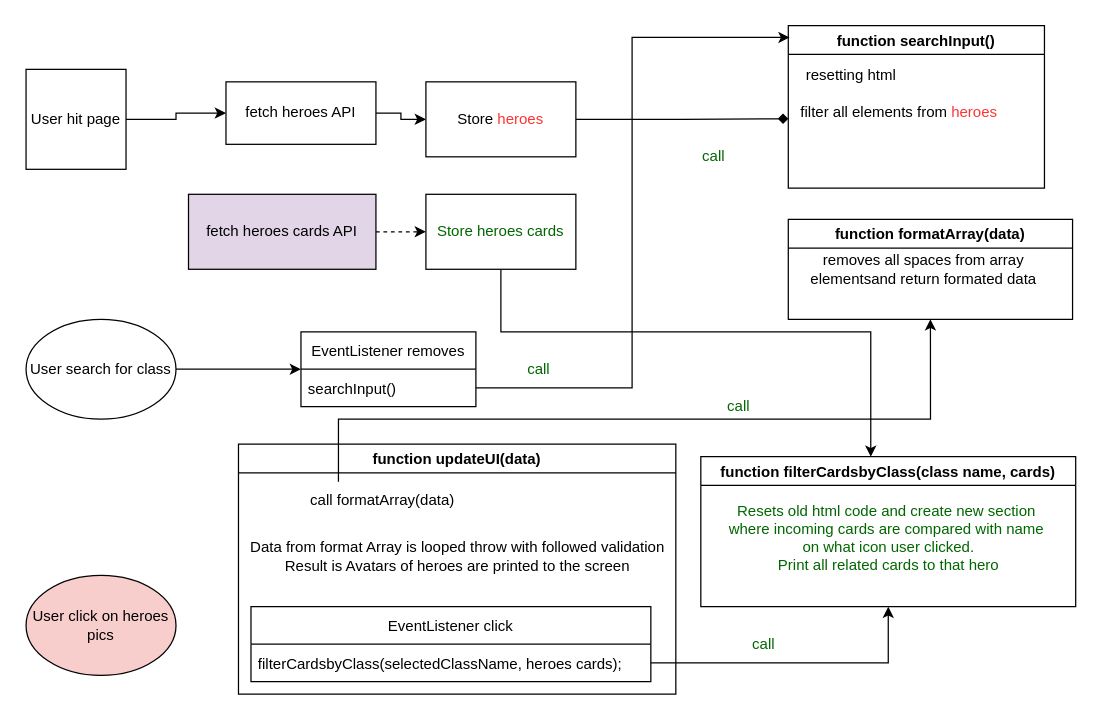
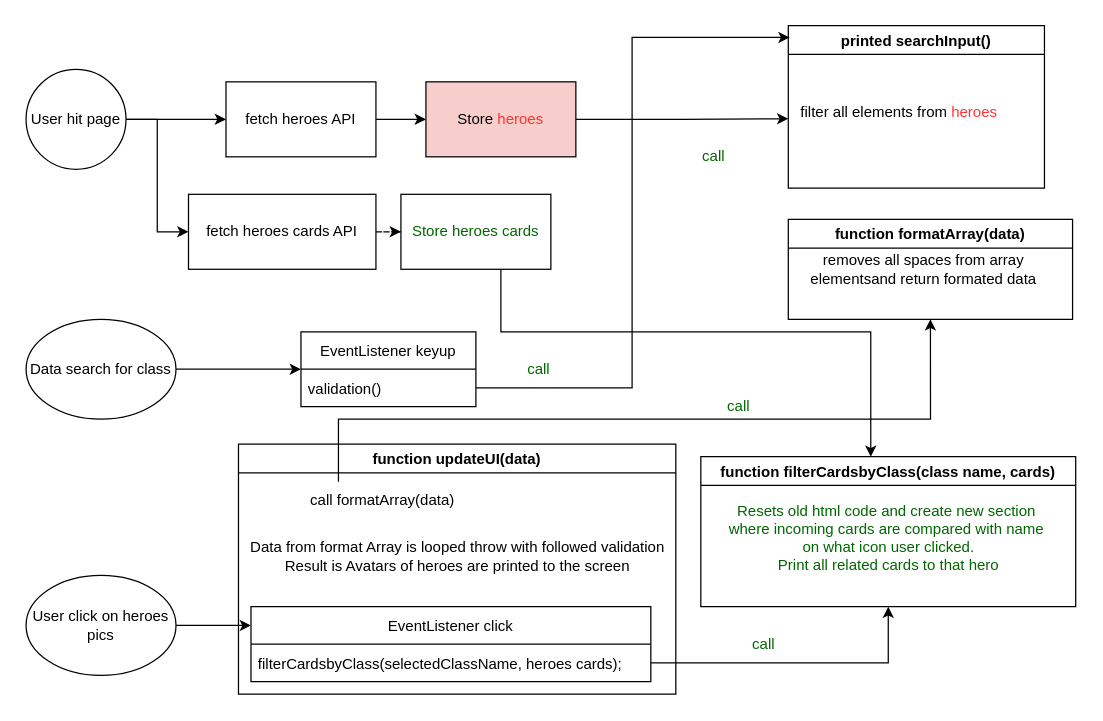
- <mxCell id="14" value="function searchInput()" style="swimlane;" vertex="1" parent="1"><mxGeometry x="630" y="20" width="205" height="130" as="geometry" /></mxCell>
+ <mxCell id="14" value="printed searchInput()" style="swimlane;" vertex="1" parent="1"><mxGeometry x="630" y="20" width="205" height="130" as="geometry" /></mxCell>
- <mxCell id="15" value="resetting html" style="text;html=1;align=center;verticalAlign=middle;resizable=0;points=[];autosize=1;strokeColor=none;fillColor=none;" vertex="1" parent="14"><mxGeometry y="25" width="100" height="30" as="geometry" /></mxCell>
- <mxCell id="3" value="fetch heroes API" style="rounded=0;whiteSpace=wrap;html=1;" vertex="1" parent="1"><mxGeometry x="180" y="65" width="120" height="50" as="geometry" /></mxCell>
+ <mxCell id="3" value="fetch heroes API" style="rounded=0;whiteSpace=wrap;html=1;" vertex="1" parent="1"><mxGeometry x="180" y="65" width="120" height="60" as="geometry" /></mxCell>
- <mxCell id="27" value="User hit page" style="whiteSpace=wrap;html=1;aspect=fixed;rounded=0;" vertex="1" parent="1"><mxGeometry y="55" width="80" height="80" as="geometry" x="20" /></mxCell>
+ <mxCell id="27" value="User hit page" style="ellipse;whiteSpace=wrap;html=1;aspect=fixed;" vertex="1" parent="1"><mxGeometry y="55" width="80" height="80" as="geometry" x="20" /></mxCell>
- <mxCell id="5" value="Store &lt;font color=&quot;#ff3333&quot;&gt;heroes&lt;/font&gt;" style="rounded=0;whiteSpace=wrap;html=1;" vertex="1" parent="1"><mxGeometry x="340" y="65" width="120" height="60" as="geometry" /></mxCell>
+ <mxCell id="5" value="Store &lt;font color=&quot;#ff3333&quot;&gt;heroes&lt;/font&gt;" style="rounded=0;whiteSpace=wrap;html=1;fillColor=#f8cecc;" vertex="1" parent="1"><mxGeometry x="340" y="65" width="120" height="60" as="geometry" /></mxCell>
- <mxCell id="4" style="edgeStyle=orthogonalEdgeStyle;rounded=0;orthogonalLoop=1;jettySize=auto;html=1;entryX=0;entryY=0.65;entryDx=0;entryDy=0;entryPerimeter=0;endArrow=diamond;" edge="1" parent="1" source="5" target="16"><mxGeometry relative="1" as="geometry" /></mxCell>
+ <mxCell id="4" style="edgeStyle=orthogonalEdgeStyle;rounded=0;orthogonalLoop=1;jettySize=auto;html=1;entryX=0;entryY=0.65;entryDx=0;entryDy=0;entryPerimeter=0;" edge="1" parent="1" source="5" target="16"><mxGeometry relative="1" as="geometry" /></mxCell>
+ <mxCell id="26" style="edgeStyle=orthogonalEdgeStyle;rounded=0;orthogonalLoop=1;jettySize=auto;html=1;entryX=0;entryY=0.5;entryDx=0;entryDy=0;" edge="1" parent="1" source="27" target="7"><mxGeometry relative="1" as="geometry" /></mxCell>
- <mxCell id="7" value="fetch heroes cards API" style="rounded=0;whiteSpace=wrap;html=1;fillColor=#e1d5e7;" vertex="1" parent="1"><mxGeometry x="150" y="155" width="150" height="60" as="geometry" /></mxCell>
+ <mxCell id="7" value="fetch heroes cards API" style="rounded=0;whiteSpace=wrap;html=1;" vertex="1" parent="1"><mxGeometry x="150" y="155" width="150" height="60" as="geometry" /></mxCell>
- <mxCell id="9" value="&lt;font color=&quot;#006600&quot;&gt;Store heroes cards&lt;/font&gt;" style="rounded=0;whiteSpace=wrap;html=1;" vertex="1" parent="1"><mxGeometry x="340" y="155" width="120" height="60" as="geometry" /></mxCell>
+ <mxCell id="9" value="&lt;font color=&quot;#006600&quot;&gt;Store heroes cards&lt;/font&gt;" style="rounded=0;whiteSpace=wrap;html=1;" vertex="1" parent="1"><mxGeometry x="320" y="155" width="120" height="60" as="geometry" /></mxCell>
- <mxCell id="10" value="EventListener removes" style="swimlane;fontStyle=0;childLayout=stackLayout;horizontal=1;startSize=30;horizontalStack=0;resizeParent=1;resizeParentMax=0;resizeLast=0;collapsible=1;marginBottom=0;" vertex="1" parent="1"><mxGeometry x="240" y="265" width="140" height="60" as="geometry" /></mxCell>
+ <mxCell id="10" value="EventListener keyup" style="swimlane;fontStyle=0;childLayout=stackLayout;horizontal=1;startSize=30;horizontalStack=0;resizeParent=1;resizeParentMax=0;resizeLast=0;collapsible=1;marginBottom=0;" vertex="1" parent="1"><mxGeometry x="240" y="265" width="140" height="60" as="geometry" /></mxCell>
- <mxCell id="13" value="User search for class" style="ellipse;whiteSpace=wrap;html=1;" vertex="1" parent="1"><mxGeometry y="255" width="120" height="80" as="geometry" x="20" /></mxCell>
+ <mxCell id="13" value="Data search for class" style="ellipse;whiteSpace=wrap;html=1;" vertex="1" parent="1"><mxGeometry y="255" width="120" height="80" as="geometry" x="20" /></mxCell>
- <mxCell id="11" value="searchInput()" style="text;strokeColor=none;fillColor=none;align=left;verticalAlign=middle;spacingLeft=4;spacingRight=4;overflow=hidden;points=[[0,0.5],[1,0.5]];portConstraint=eastwest;rotatable=0;" vertex="1" parent="10"><mxGeometry y="30" width="140" height="30" as="geometry" /></mxCell>
+ <mxCell id="11" value="validation()" style="text;strokeColor=none;fillColor=none;align=left;verticalAlign=middle;spacingLeft=4;spacingRight=4;overflow=hidden;points=[[0,0.5],[1,0.5]];portConstraint=eastwest;rotatable=0;" vertex="1" parent="10"><mxGeometry y="30" width="140" height="30" as="geometry" /></mxCell>
- <mxCell id="30" value="User click on heroes pics" style="ellipse;whiteSpace=wrap;html=1;fillColor=#f8cecc;" vertex="1" parent="1"><mxGeometry y="460" width="120" height="80" as="geometry" x="20" /></mxCell>
+ <mxCell id="30" value="User click on heroes pics" style="ellipse;whiteSpace=wrap;html=1;" vertex="1" parent="1"><mxGeometry y="460" width="120" height="80" as="geometry" x="20" /></mxCell>
+ <mxCell id="29" style="edgeStyle=orthogonalEdgeStyle;rounded=0;orthogonalLoop=1;jettySize=auto;html=1;entryX=0;entryY=0.25;entryDx=0;entryDy=0;fontColor=#000000;" edge="1" parent="1" source="30" target="21"><mxGeometry relative="1" as="geometry" /></mxCell>
